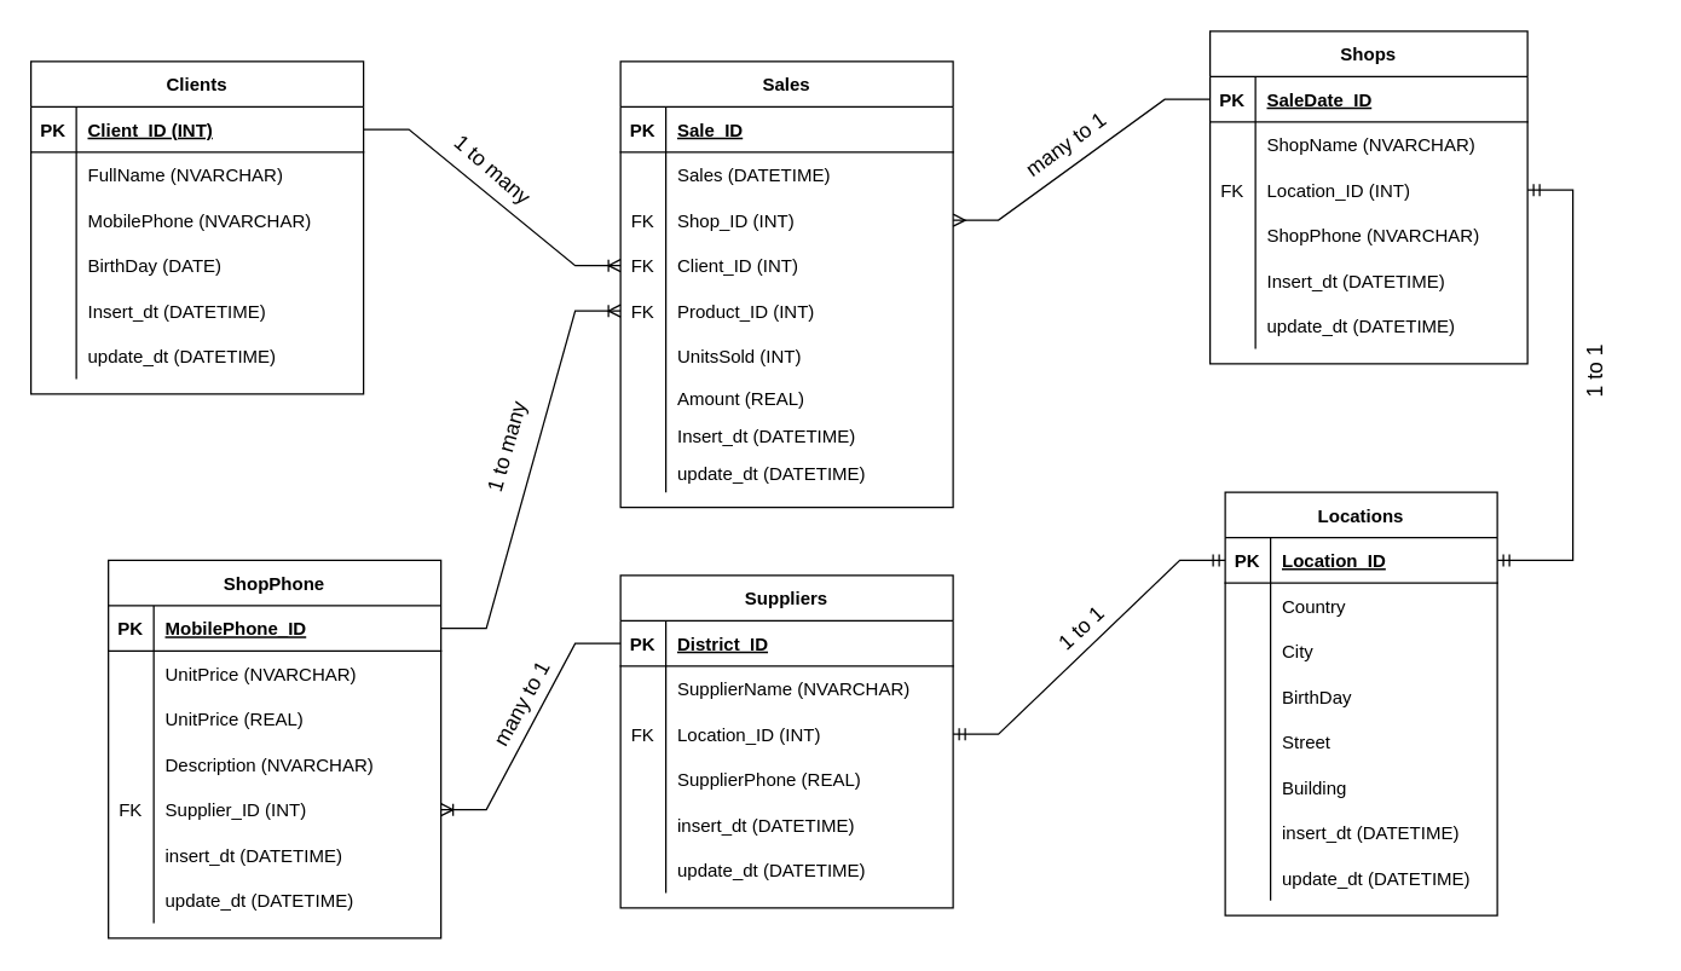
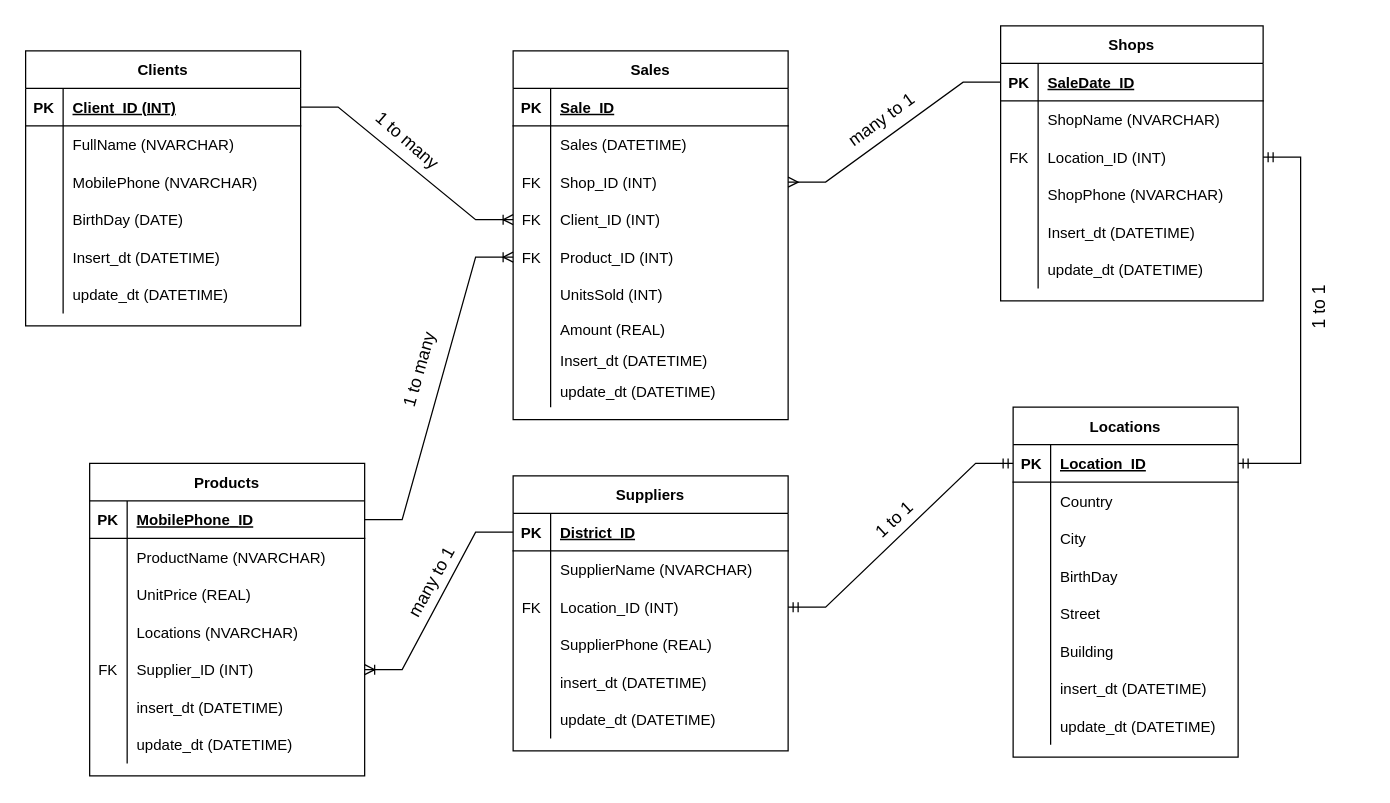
- <mxCell id="49" value="ShopPhone" style="shape=table;startSize=30;container=1;collapsible=1;childLayout=tableLayout;fixedRows=1;rowLines=0;fontStyle=1;align=center;resizeLast=1;" parent="1" vertex="1"><mxGeometry x="71.23" y="370" width="220" height="250" as="geometry" /></mxCell>
+ <mxCell id="49" value="Products" style="shape=table;startSize=30;container=1;collapsible=1;childLayout=tableLayout;fixedRows=1;rowLines=0;fontStyle=1;align=center;resizeLast=1;" parent="1" vertex="1"><mxGeometry x="71.23" y="370" width="220" height="250" as="geometry" /></mxCell>
- <mxCell id="55" value="UnitPrice (NVARCHAR)" style="shape=partialRectangle;connectable=0;fillColor=none;top=0;left=0;bottom=0;right=0;align=left;spacingLeft=6;overflow=hidden;" parent="53" vertex="1"><mxGeometry x="30" width="190" height="30" as="geometry"><mxRectangle width="190" height="30" as="alternateBounds" /></mxGeometry></mxCell>
+ <mxCell id="55" value="ProductName (NVARCHAR)" style="shape=partialRectangle;connectable=0;fillColor=none;top=0;left=0;bottom=0;right=0;align=left;spacingLeft=6;overflow=hidden;" parent="53" vertex="1"><mxGeometry x="30" width="190" height="30" as="geometry"><mxRectangle width="190" height="30" as="alternateBounds" /></mxGeometry></mxCell>
- <mxCell id="61" value="Description (NVARCHAR)" style="shape=partialRectangle;connectable=0;fillColor=none;top=0;left=0;bottom=0;right=0;align=left;spacingLeft=6;overflow=hidden;" parent="59" vertex="1"><mxGeometry x="30" width="190" height="30" as="geometry"><mxRectangle width="190" height="30" as="alternateBounds" /></mxGeometry></mxCell>
+ <mxCell id="61" value="Locations (NVARCHAR)" style="shape=partialRectangle;connectable=0;fillColor=none;top=0;left=0;bottom=0;right=0;align=left;spacingLeft=6;overflow=hidden;" parent="59" vertex="1"><mxGeometry x="30" width="190" height="30" as="geometry"><mxRectangle width="190" height="30" as="alternateBounds" /></mxGeometry></mxCell>
